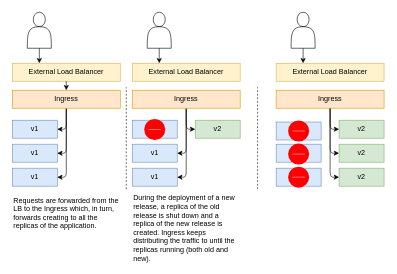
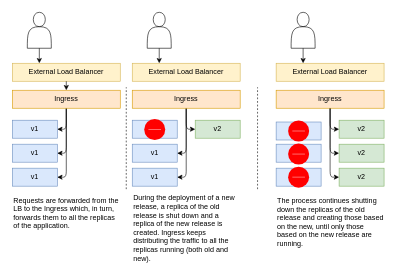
- <mxCell id="11" value="Requests are forwarded from the LB to the Ingress which, in turn, forwards creating to all the replicas of the application." style="text;html=1;strokeColor=none;fillColor=none;align=left;verticalAlign=middle;whiteSpace=wrap;rounded=0;" parent="1" vertex="1"><mxGeometry x="20" y="325" width="180" height="60" as="geometry" /></mxCell>
+ <mxCell id="11" value="Requests are forwarded from the LB to the Ingress which, in turn, forwards them to all the replicas of the application." style="text;html=1;strokeColor=none;fillColor=none;align=left;verticalAlign=middle;whiteSpace=wrap;rounded=0;" parent="1" vertex="1"><mxGeometry x="20" y="325" width="180" height="60" as="geometry" /></mxCell>
+ <mxCell id="35" value="The process continues shutting down the replicas of the old release and creating those based on the new, until only those based on the new release are running." style="text;html=1;strokeColor=none;fillColor=none;align=left;verticalAlign=middle;whiteSpace=wrap;rounded=0;" vertex="1" parent="1"><mxGeometry x="460" y="325" width="180" height="90" as="geometry" /></mxCell>
- <mxCell id="16" value="During the deployment of a new release, a replica of the old release is shut down and a replica of the new release is created. Ingress keeps distributing the traffic to until the replicas running (both old and new)." style="text;html=1;strokeColor=none;fillColor=none;align=left;verticalAlign=middle;whiteSpace=wrap;rounded=0;" parent="1" vertex="1"><mxGeometry x="220" y="325" width="180" height="110" as="geometry" /></mxCell>
+ <mxCell id="16" value="During the deployment of a new release, a replica of the old release is shut down and a replica of the new release is created. Ingress keeps distributing the traffic to all the replicas running (both old and new)." style="text;html=1;strokeColor=none;fillColor=none;align=left;verticalAlign=middle;whiteSpace=wrap;rounded=0;" parent="1" vertex="1"><mxGeometry x="220" y="325" width="180" height="110" as="geometry" /></mxCell>
